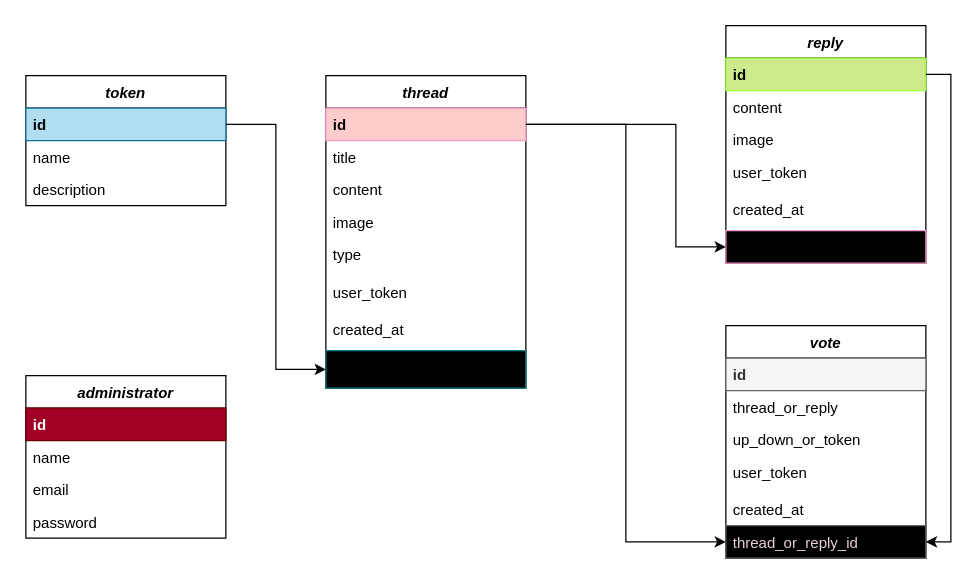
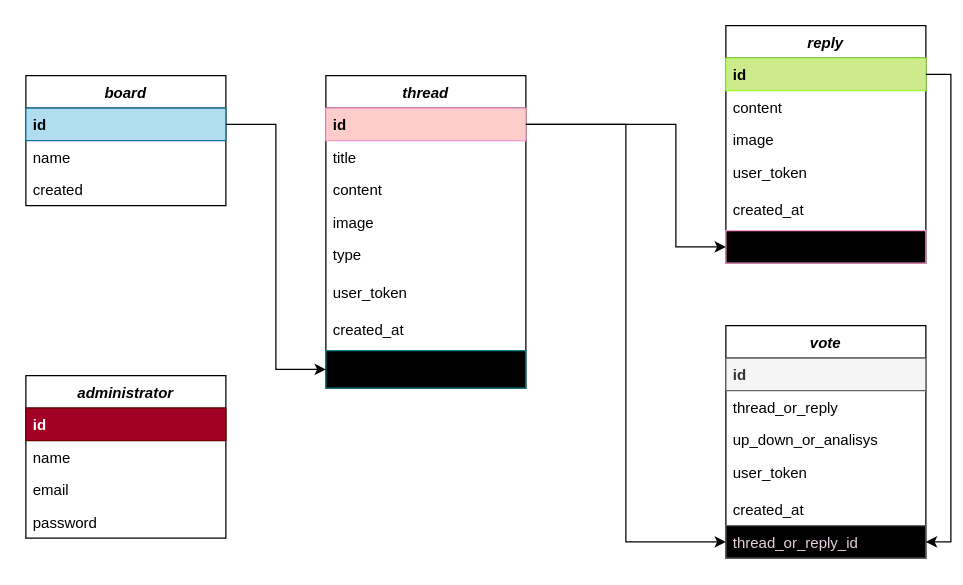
- <mxCell id="2" value="token" style="swimlane;fontStyle=3;align=center;verticalAlign=top;childLayout=stackLayout;horizontal=1;startSize=26;horizontalStack=0;resizeParent=1;resizeLast=0;collapsible=1;marginBottom=0;rounded=0;shadow=0;strokeWidth=1;" parent="1" vertex="1"><mxGeometry x="20" y="60" width="160" height="104" as="geometry"><mxRectangle x="230" y="140" width="160" height="26" as="alternateBounds" /></mxGeometry></mxCell>
+ <mxCell id="2" value="board" style="swimlane;fontStyle=3;align=center;verticalAlign=top;childLayout=stackLayout;horizontal=1;startSize=26;horizontalStack=0;resizeParent=1;resizeLast=0;collapsible=1;marginBottom=0;rounded=0;shadow=0;strokeWidth=1;" parent="1" vertex="1"><mxGeometry x="20" y="60" width="160" height="104" as="geometry"><mxRectangle x="230" y="140" width="160" height="26" as="alternateBounds" /></mxGeometry></mxCell>
- <mxCell id="5" value="description" style="text;align=left;verticalAlign=top;spacingLeft=4;spacingRight=4;overflow=hidden;rotatable=0;points=[[0,0.5],[1,0.5]];portConstraint=eastwest;rounded=0;shadow=0;html=0;" parent="2" vertex="1"><mxGeometry y="78" width="160" height="26" as="geometry" /></mxCell>
+ <mxCell id="5" value="created" style="text;align=left;verticalAlign=top;spacingLeft=4;spacingRight=4;overflow=hidden;rotatable=0;points=[[0,0.5],[1,0.5]];portConstraint=eastwest;rounded=0;shadow=0;html=0;" parent="2" vertex="1"><mxGeometry y="78" width="160" height="26" as="geometry" /></mxCell>
- <mxCell id="27" value="up_down_or_token" style="text;align=left;verticalAlign=top;spacingLeft=4;spacingRight=4;overflow=hidden;rotatable=0;points=[[0,0.5],[1,0.5]];portConstraint=eastwest;rounded=0;shadow=0;html=0;" vertex="1" parent="24"><mxGeometry y="78" width="160" height="26" as="geometry" /></mxCell>
+ <mxCell id="27" value="up_down_or_analisys" style="text;align=left;verticalAlign=top;spacingLeft=4;spacingRight=4;overflow=hidden;rotatable=0;points=[[0,0.5],[1,0.5]];portConstraint=eastwest;rounded=0;shadow=0;html=0;" vertex="1" parent="24"><mxGeometry y="78" width="160" height="26" as="geometry" /></mxCell>
